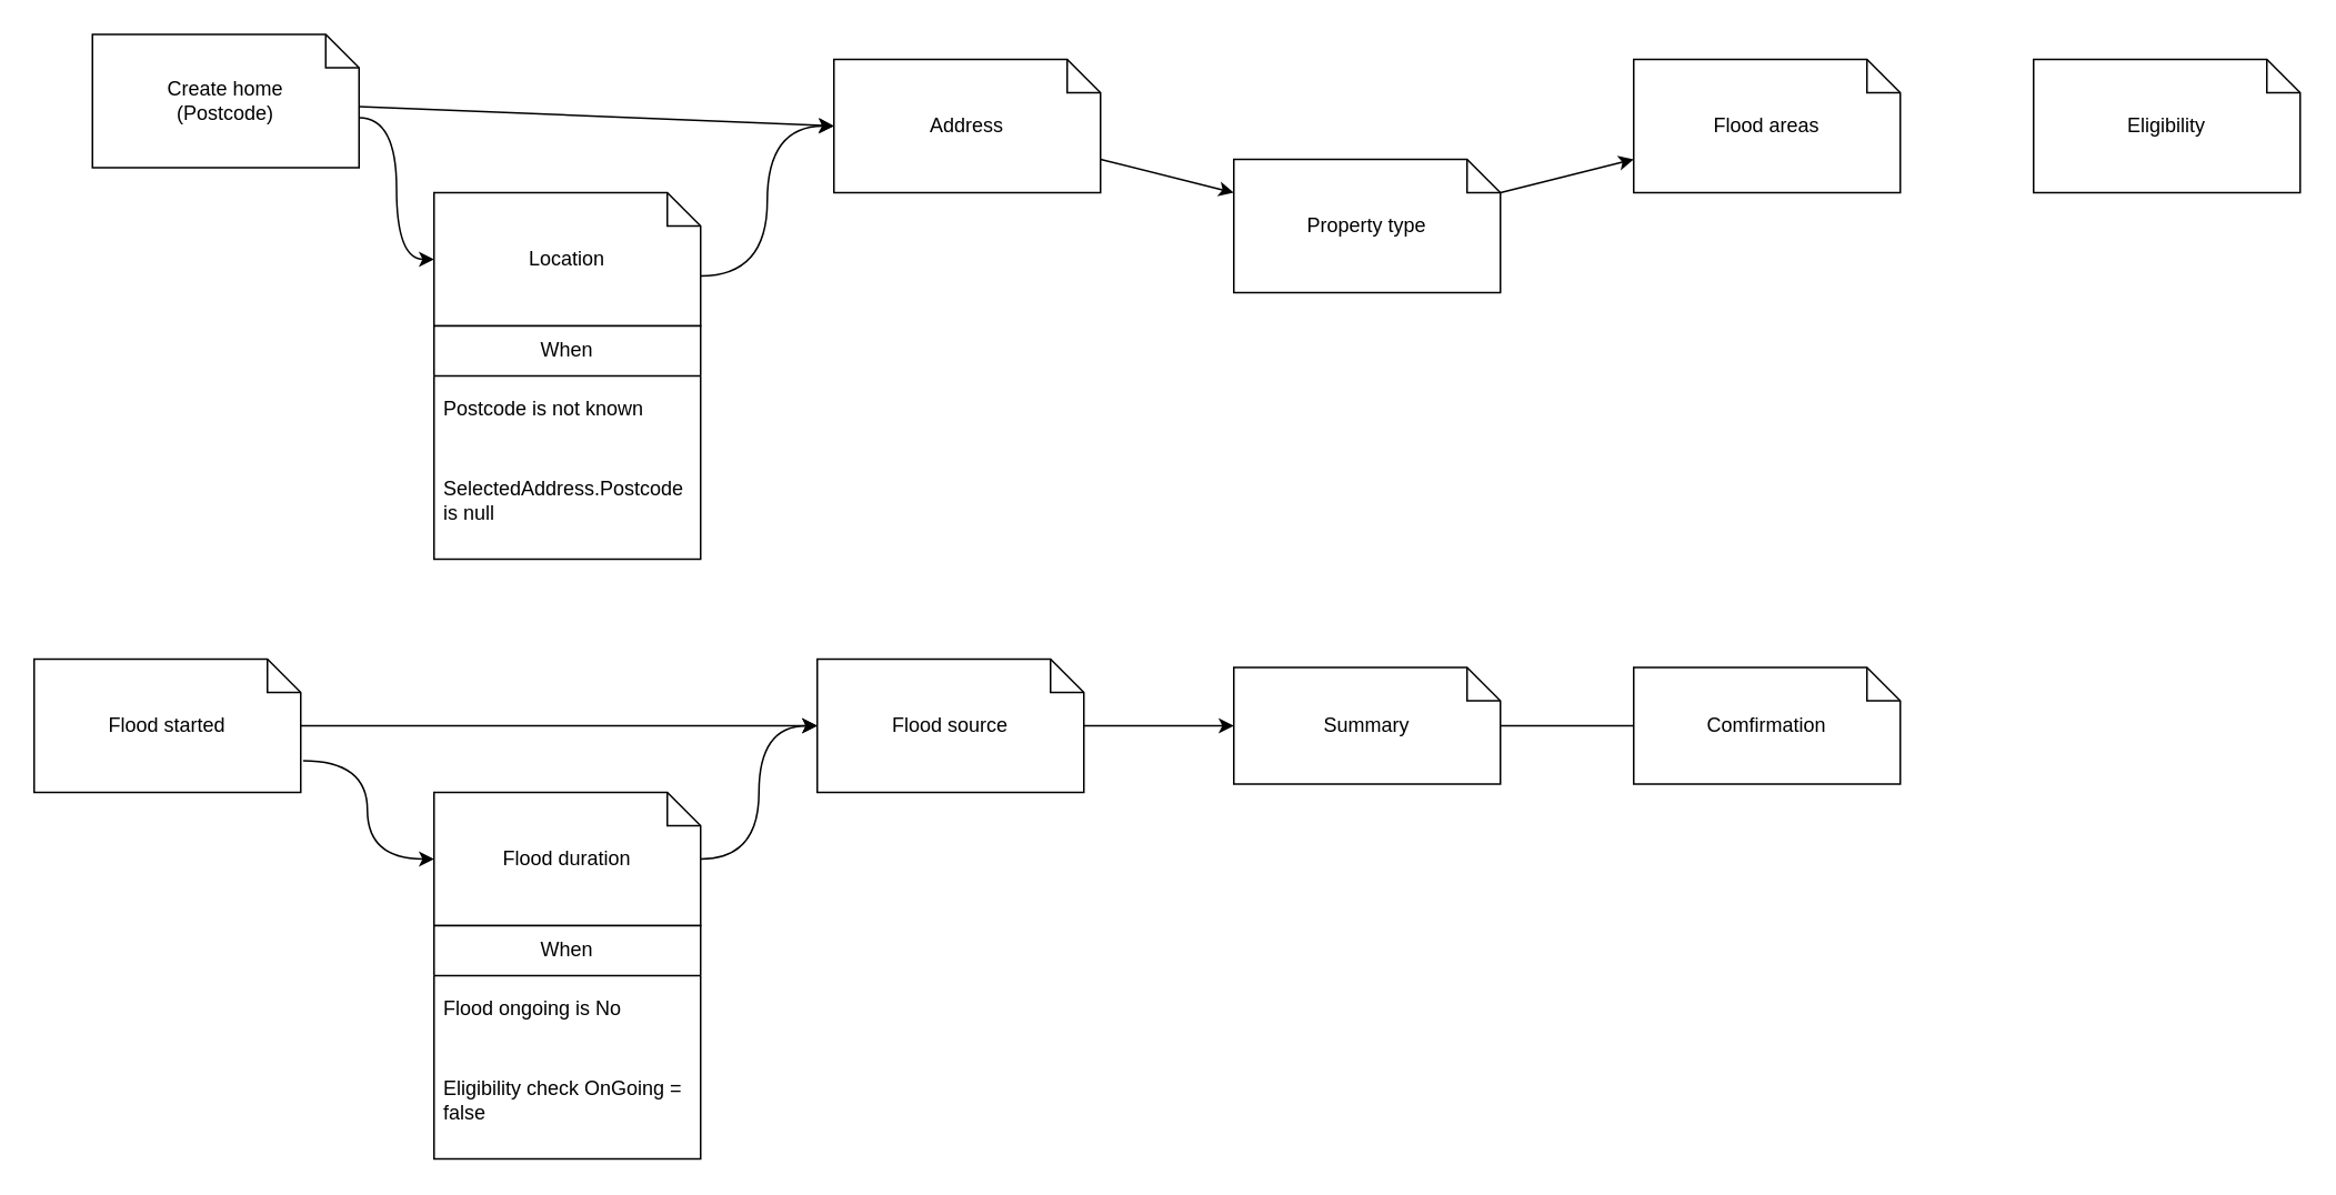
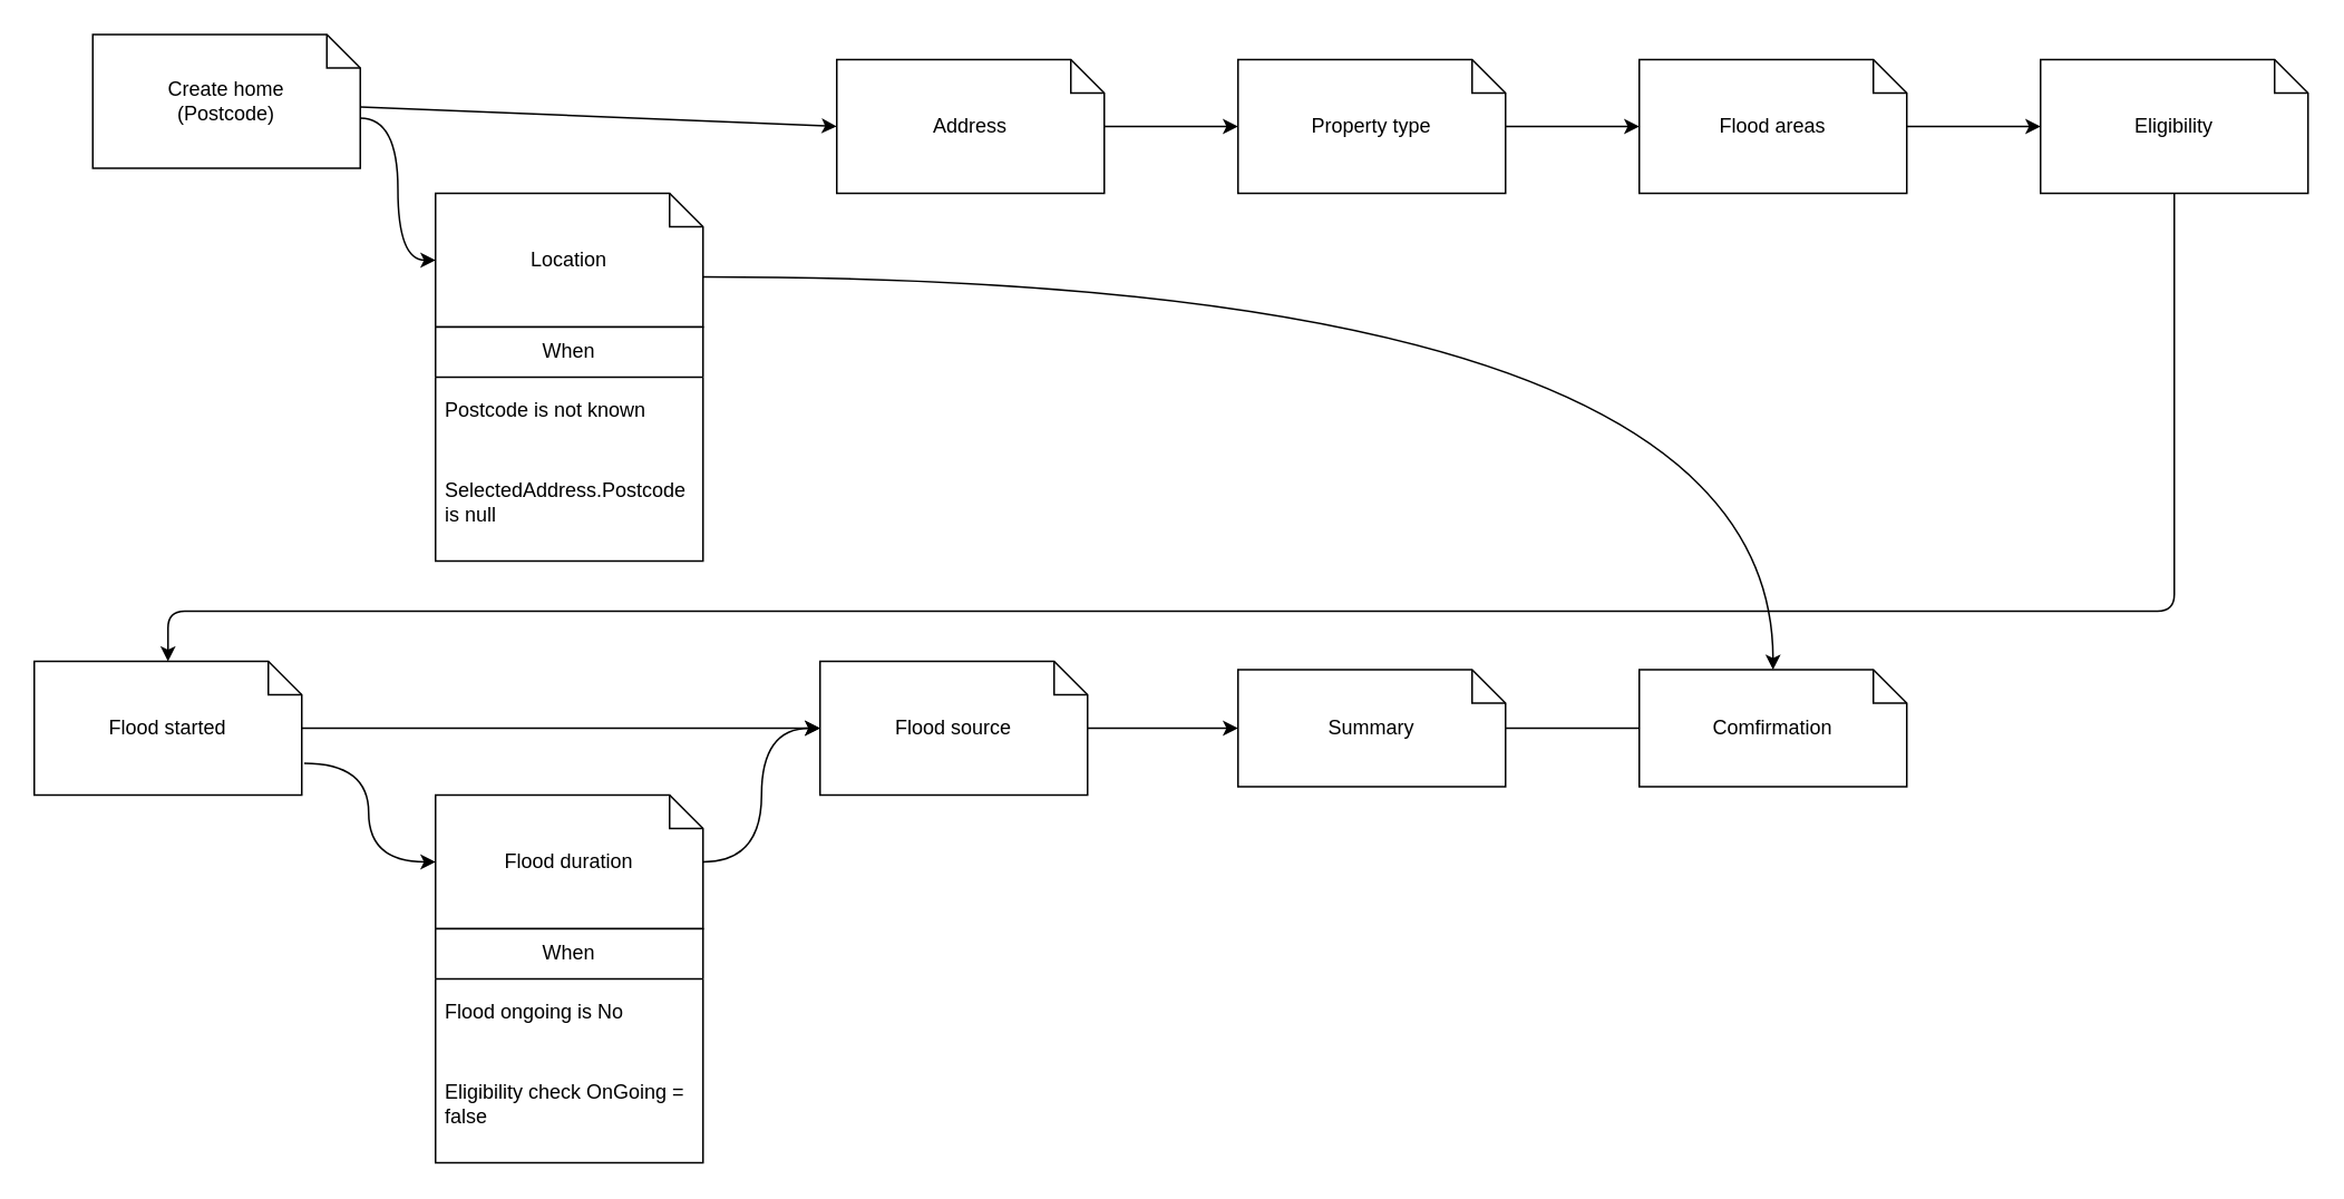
+ <mxCell id="19" value="" style="edgeStyle=none;html=1;" parent="1" source="20" target="24" edge="1"><mxGeometry relative="1" as="geometry" /></mxCell>
- <mxCell id="18" style="edgeStyle=orthogonalEdgeStyle;html=1;exitX=0;exitY=0;exitDx=160;exitDy=50;exitPerimeter=0;entryX=0;entryY=0.5;entryDx=0;entryDy=0;entryPerimeter=0;curved=1;" parent="1" source="13" target="7" edge="1"><mxGeometry relative="1" as="geometry" /></mxCell>
+ <mxCell id="18" style="edgeStyle=orthogonalEdgeStyle;html=1;exitX=0;exitY=0;exitDx=160;exitDy=50;exitPerimeter=0;curved=1;" parent="1" source="13" target="10" edge="1"><mxGeometry relative="1" as="geometry" /></mxCell>
- <mxCell id="9" value="Property type" style="shape=note;size=20;whiteSpace=wrap;html=1;direction=east;" parent="1" vertex="1"><mxGeometry x="740" y="95" width="160" height="80" as="geometry" /></mxCell>
+ <mxCell id="9" value="Property type" style="shape=note;size=20;whiteSpace=wrap;html=1;direction=east;" parent="1" vertex="1"><mxGeometry x="740" y="35" width="160" height="80" as="geometry" /></mxCell>
+ <mxCell id="23" value="" style="edgeStyle=orthogonalEdgeStyle;html=1;" parent="1" source="24" target="27" edge="1"><mxGeometry relative="1" as="geometry"><Array as="points"><mxPoint x="1300" y="365" /><mxPoint x="100" y="365" /></Array></mxGeometry></mxCell>
